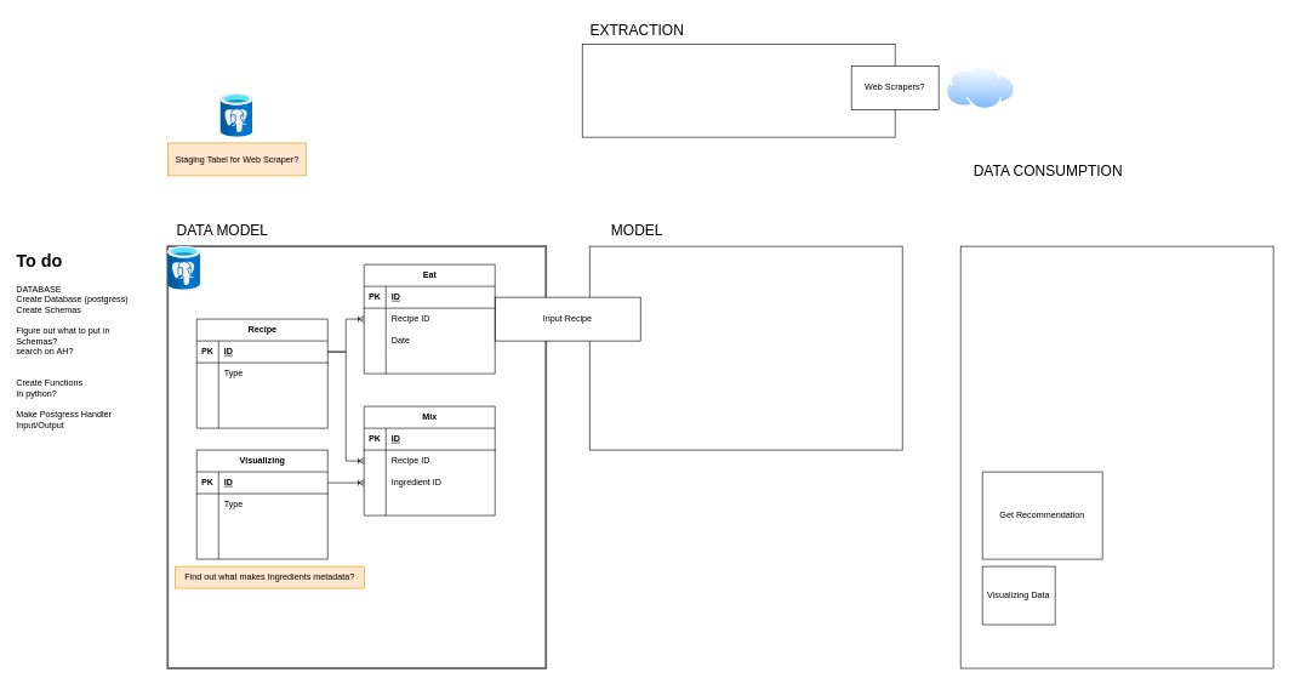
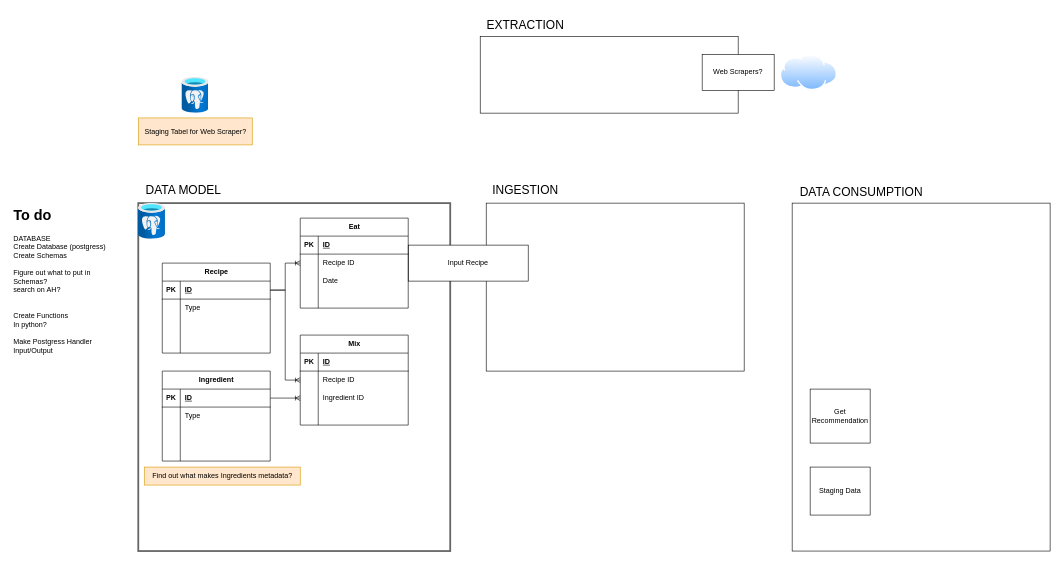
- <mxCell id="76" value="&lt;font style=&quot;font-size: 20px;&quot;&gt;DATA CONSUMPTION&lt;/font&gt;" style="text;html=1;align=center;verticalAlign=middle;resizable=0;points=[];autosize=1;strokeColor=none;fillColor=none;" vertex="1" parent="1"><mxGeometry x="1325" y="213" width="230" height="40" as="geometry" /></mxCell>
+ <mxCell id="76" value="&lt;font style=&quot;font-size: 20px;&quot;&gt;DATA CONSUMPTION&lt;/font&gt;" style="text;html=1;align=center;verticalAlign=middle;resizable=0;points=[];autosize=1;strokeColor=none;fillColor=none;" vertex="1" parent="1"><mxGeometry x="1320" y="298" width="230" height="40" as="geometry" /></mxCell>
- <mxCell id="55" value="&lt;font style=&quot;font-size: 20px;&quot;&gt;MODEL&lt;/font&gt;" style="text;html=1;align=center;verticalAlign=middle;resizable=0;points=[];autosize=1;strokeColor=none;fillColor=none;" vertex="1" parent="1"><mxGeometry x="810" y="296" width="130" height="40" as="geometry" /></mxCell>
+ <mxCell id="55" value="&lt;font style=&quot;font-size: 20px;&quot;&gt;INGESTION&lt;/font&gt;" style="text;html=1;align=center;verticalAlign=middle;resizable=0;points=[];autosize=1;strokeColor=none;fillColor=none;" vertex="1" parent="1"><mxGeometry x="810" y="296" width="130" height="40" as="geometry" /></mxCell>
- <mxCell id="23" value="Visualizing" style="shape=table;startSize=30;container=1;collapsible=1;childLayout=tableLayout;fixedRows=1;rowLines=0;fontStyle=1;align=center;resizeLast=1;html=1;" vertex="1" parent="1"><mxGeometry x="270" y="618" width="180" height="150" as="geometry" /></mxCell>
+ <mxCell id="23" value="Ingredient" style="shape=table;startSize=30;container=1;collapsible=1;childLayout=tableLayout;fixedRows=1;rowLines=0;fontStyle=1;align=center;resizeLast=1;html=1;" vertex="1" parent="1"><mxGeometry x="270" y="618" width="180" height="150" as="geometry" /></mxCell>
- <mxCell id="74" value="Get Recommendation" style="whiteSpace=wrap;html=1;" vertex="1" parent="1"><mxGeometry x="1350" y="648" width="165" height="120" as="geometry" /></mxCell>
+ <mxCell id="74" value="Get Recommendation" style="whiteSpace=wrap;html=1;" vertex="1" parent="1"><mxGeometry x="1350" y="648" width="100" height="90" as="geometry" /></mxCell>
- <mxCell id="77" value="Visualizing Data" style="whiteSpace=wrap;html=1;" vertex="1" parent="1"><mxGeometry x="1350" y="778" width="100" height="80" as="geometry" /></mxCell>
+ <mxCell id="77" value="Staging Data" style="whiteSpace=wrap;html=1;" vertex="1" parent="1"><mxGeometry x="1350" y="778" width="100" height="80" as="geometry" /></mxCell>
